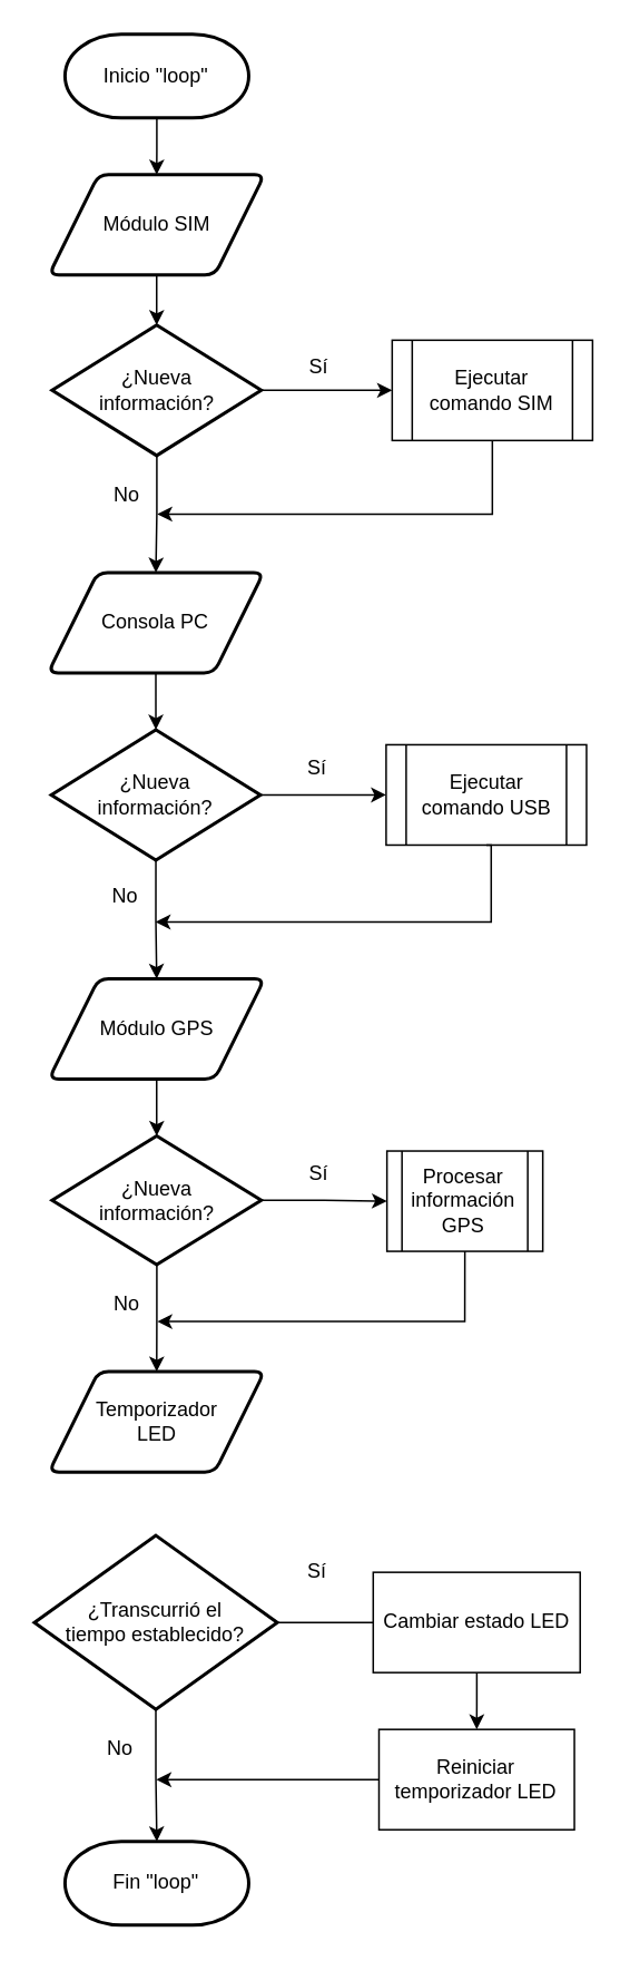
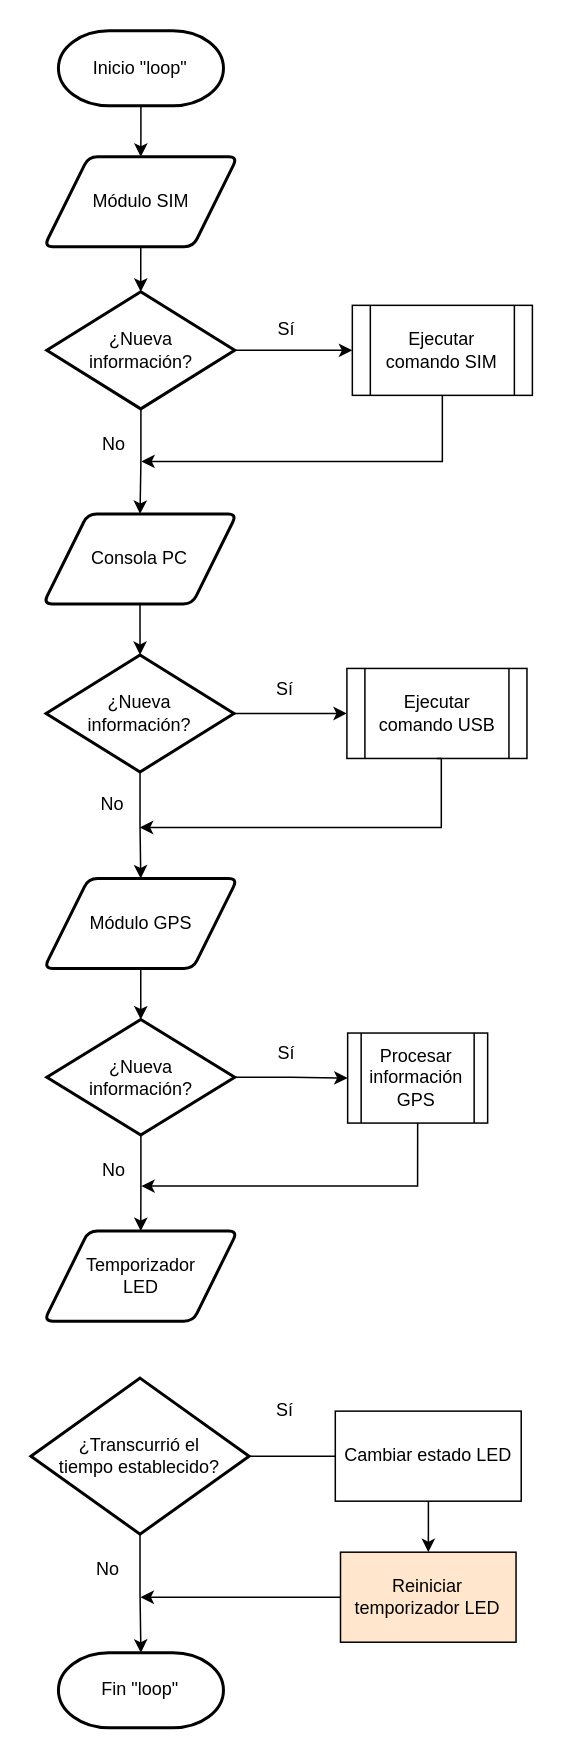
- <mxCell id="41" value="Reiniciar temporizador LED" style="rounded=0;whiteSpace=wrap;html=1;" parent="1" vertex="1"><mxGeometry x="226.32" y="1034" width="117" height="60" as="geometry" /></mxCell>
+ <mxCell id="41" value="Reiniciar temporizador LED" style="rounded=0;whiteSpace=wrap;html=1;fillColor=#ffe6cc;" parent="1" vertex="1"><mxGeometry x="226.32" y="1034" width="117" height="60" as="geometry" /></mxCell>
